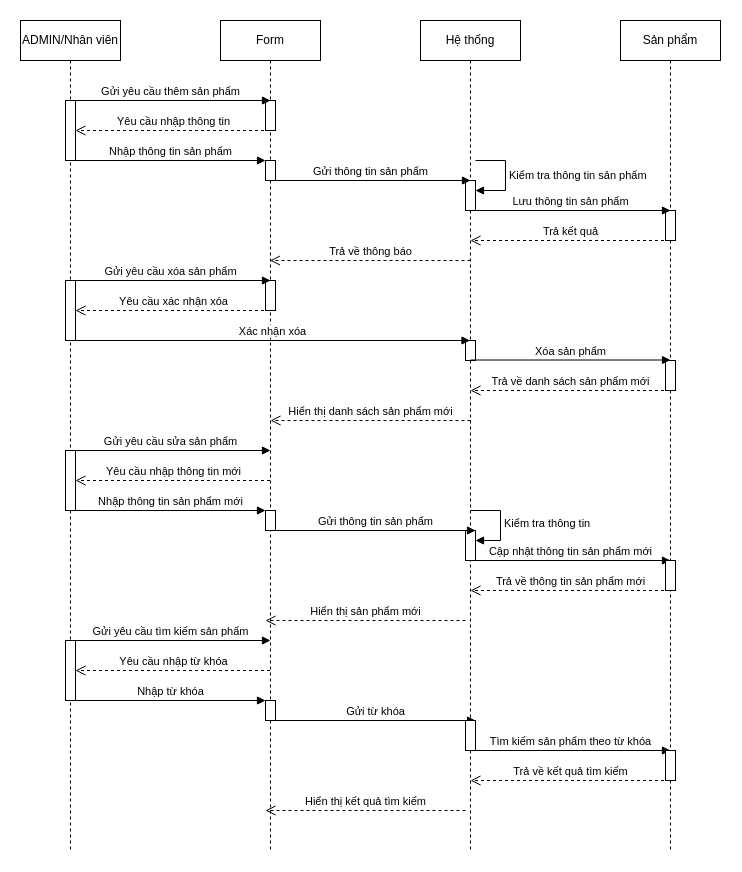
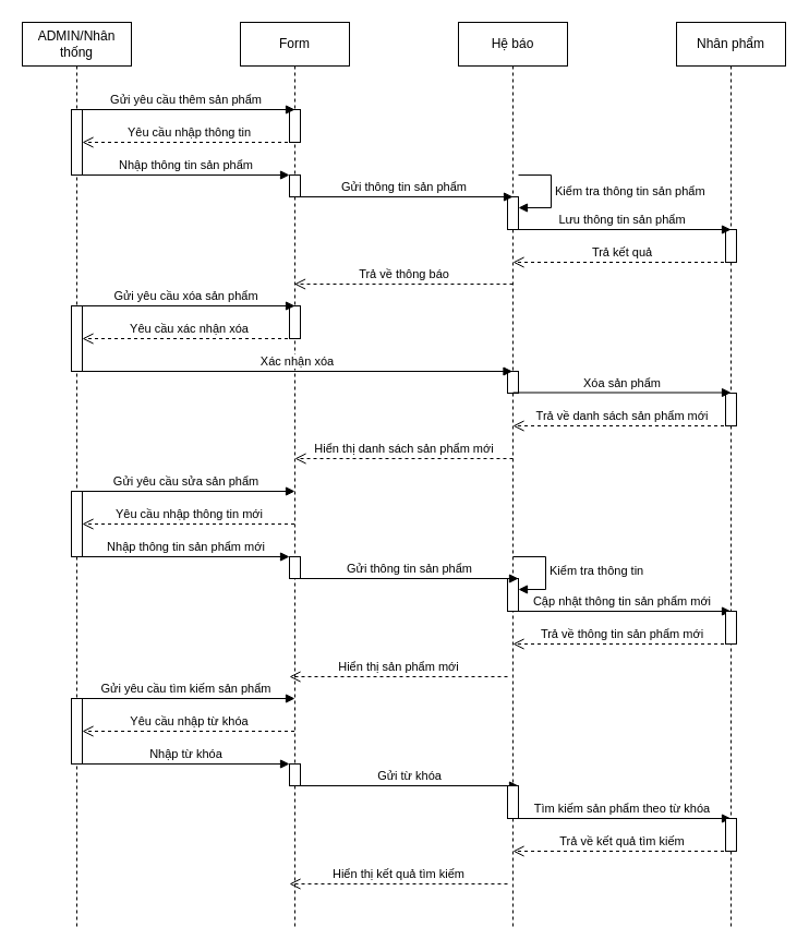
- <mxCell id="2" value="ADMIN/Nhân viên" style="shape=umlLifeline;perimeter=lifelinePerimeter;whiteSpace=wrap;html=1;container=1;dropTarget=0;collapsible=0;recursiveResize=0;outlineConnect=0;portConstraint=eastwest;newEdgeStyle={&quot;curved&quot;:0,&quot;rounded&quot;:0};" vertex="1" parent="1"><mxGeometry x="20" y="20" width="100" height="830" as="geometry" /></mxCell>
+ <mxCell id="2" value="ADMIN/Nhân thống" style="shape=umlLifeline;perimeter=lifelinePerimeter;whiteSpace=wrap;html=1;container=1;dropTarget=0;collapsible=0;recursiveResize=0;outlineConnect=0;portConstraint=eastwest;newEdgeStyle={&quot;curved&quot;:0,&quot;rounded&quot;:0};" vertex="1" parent="1"><mxGeometry x="20" y="20" width="100" height="830" as="geometry" /></mxCell>
- <mxCell id="9" value="Hệ thống" style="shape=umlLifeline;perimeter=lifelinePerimeter;whiteSpace=wrap;html=1;container=1;dropTarget=0;collapsible=0;recursiveResize=0;outlineConnect=0;portConstraint=eastwest;newEdgeStyle={&quot;curved&quot;:0,&quot;rounded&quot;:0};" vertex="1" parent="1"><mxGeometry x="420" y="20" width="100" height="830" as="geometry" /></mxCell>
+ <mxCell id="9" value="Hệ báo" style="shape=umlLifeline;perimeter=lifelinePerimeter;whiteSpace=wrap;html=1;container=1;dropTarget=0;collapsible=0;recursiveResize=0;outlineConnect=0;portConstraint=eastwest;newEdgeStyle={&quot;curved&quot;:0,&quot;rounded&quot;:0};" vertex="1" parent="1"><mxGeometry x="420" y="20" width="100" height="830" as="geometry" /></mxCell>
- <mxCell id="28" value="Sản phẩm" style="shape=umlLifeline;perimeter=lifelinePerimeter;whiteSpace=wrap;html=1;container=1;dropTarget=0;collapsible=0;recursiveResize=0;outlineConnect=0;portConstraint=eastwest;newEdgeStyle={&quot;curved&quot;:0,&quot;rounded&quot;:0};" vertex="1" parent="1"><mxGeometry x="620" y="20" width="100" height="830" as="geometry" /></mxCell>
+ <mxCell id="28" value="Nhân phẩm" style="shape=umlLifeline;perimeter=lifelinePerimeter;whiteSpace=wrap;html=1;container=1;dropTarget=0;collapsible=0;recursiveResize=0;outlineConnect=0;portConstraint=eastwest;newEdgeStyle={&quot;curved&quot;:0,&quot;rounded&quot;:0};" vertex="1" parent="1"><mxGeometry x="620" y="20" width="100" height="830" as="geometry" /></mxCell>
